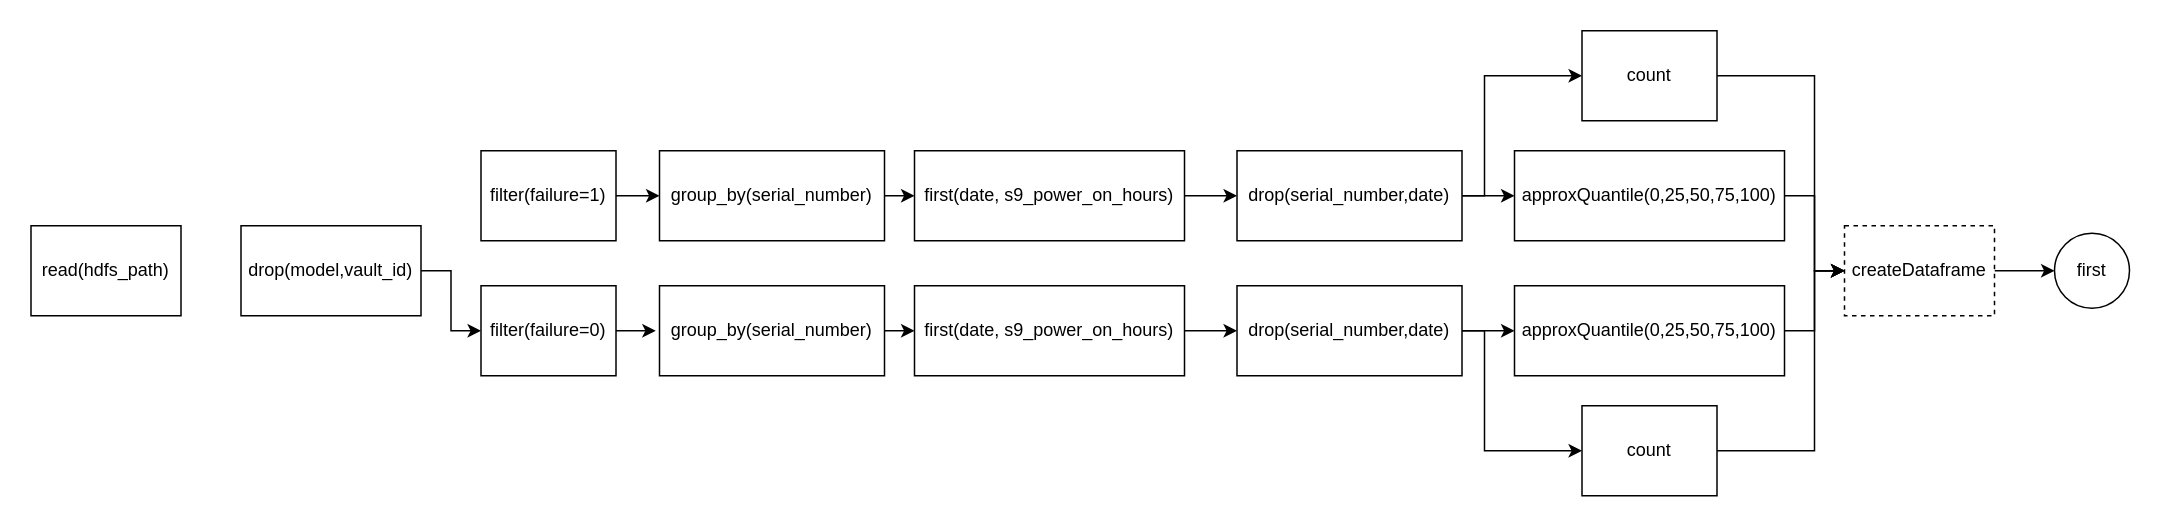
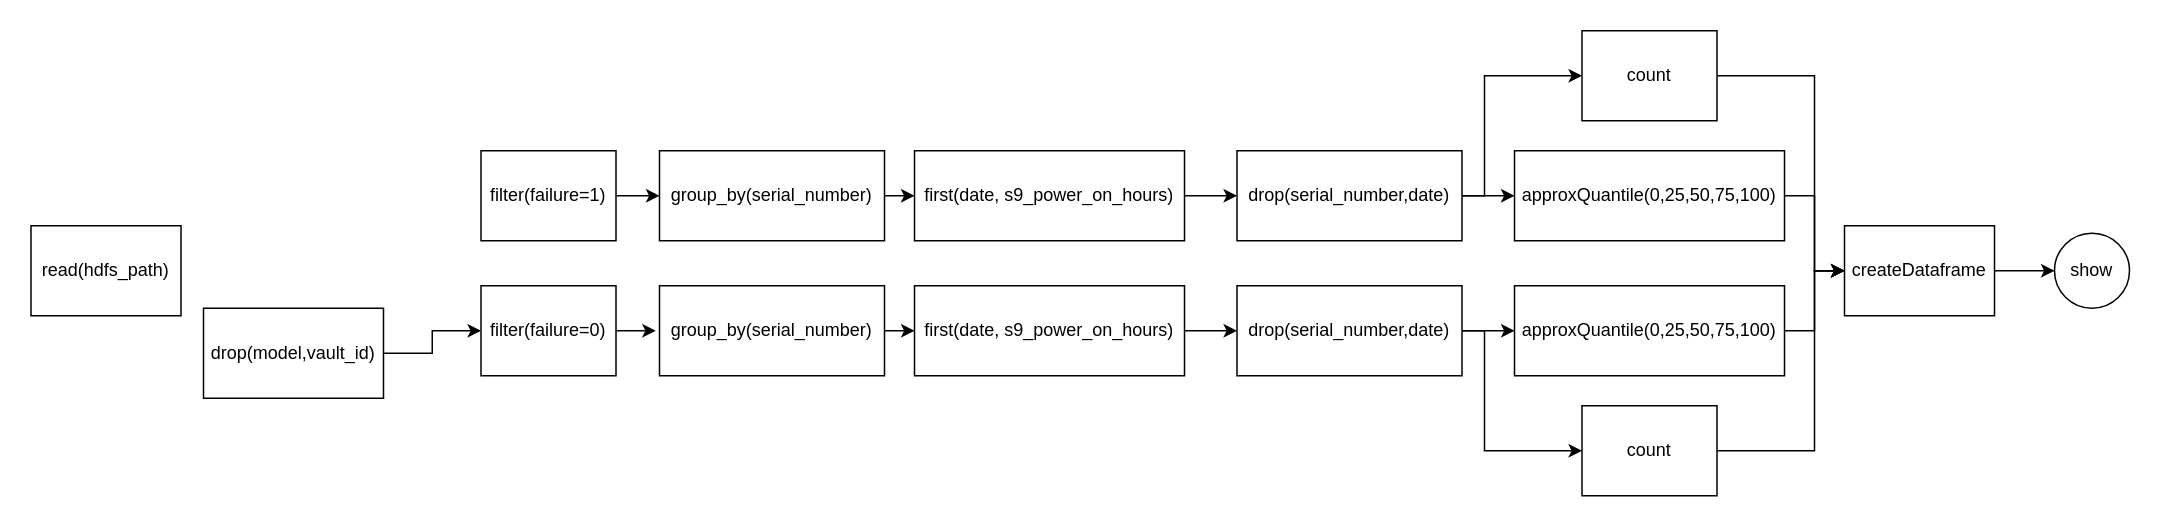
- <mxCell id="9" value="drop(model,vault_id)" style="rounded=0;whiteSpace=wrap;html=1;" parent="1" vertex="1"><mxGeometry x="160" y="150" width="120" height="60" as="geometry" /></mxCell>
+ <mxCell id="9" value="drop(model,vault_id)" style="rounded=0;whiteSpace=wrap;html=1;" parent="1" vertex="1"><mxGeometry x="135" y="205" width="120" height="60" as="geometry" /></mxCell>
- <mxCell id="14" value="createDataframe" style="rounded=0;whiteSpace=wrap;html=1;dashed=1;" parent="1" vertex="1"><mxGeometry x="1229" y="150" width="100" height="60" as="geometry" /></mxCell>
+ <mxCell id="14" value="createDataframe" style="rounded=0;whiteSpace=wrap;html=1;" parent="1" vertex="1"><mxGeometry x="1229" y="150" width="100" height="60" as="geometry" /></mxCell>
- <mxCell id="6" value="first" style="ellipse;whiteSpace=wrap;html=1;aspect=fixed;" parent="1" vertex="1"><mxGeometry x="1369" y="155" width="50" height="50" as="geometry" /></mxCell>
+ <mxCell id="6" value="show" style="ellipse;whiteSpace=wrap;html=1;aspect=fixed;" parent="1" vertex="1"><mxGeometry x="1369" y="155" width="50" height="50" as="geometry" /></mxCell>
